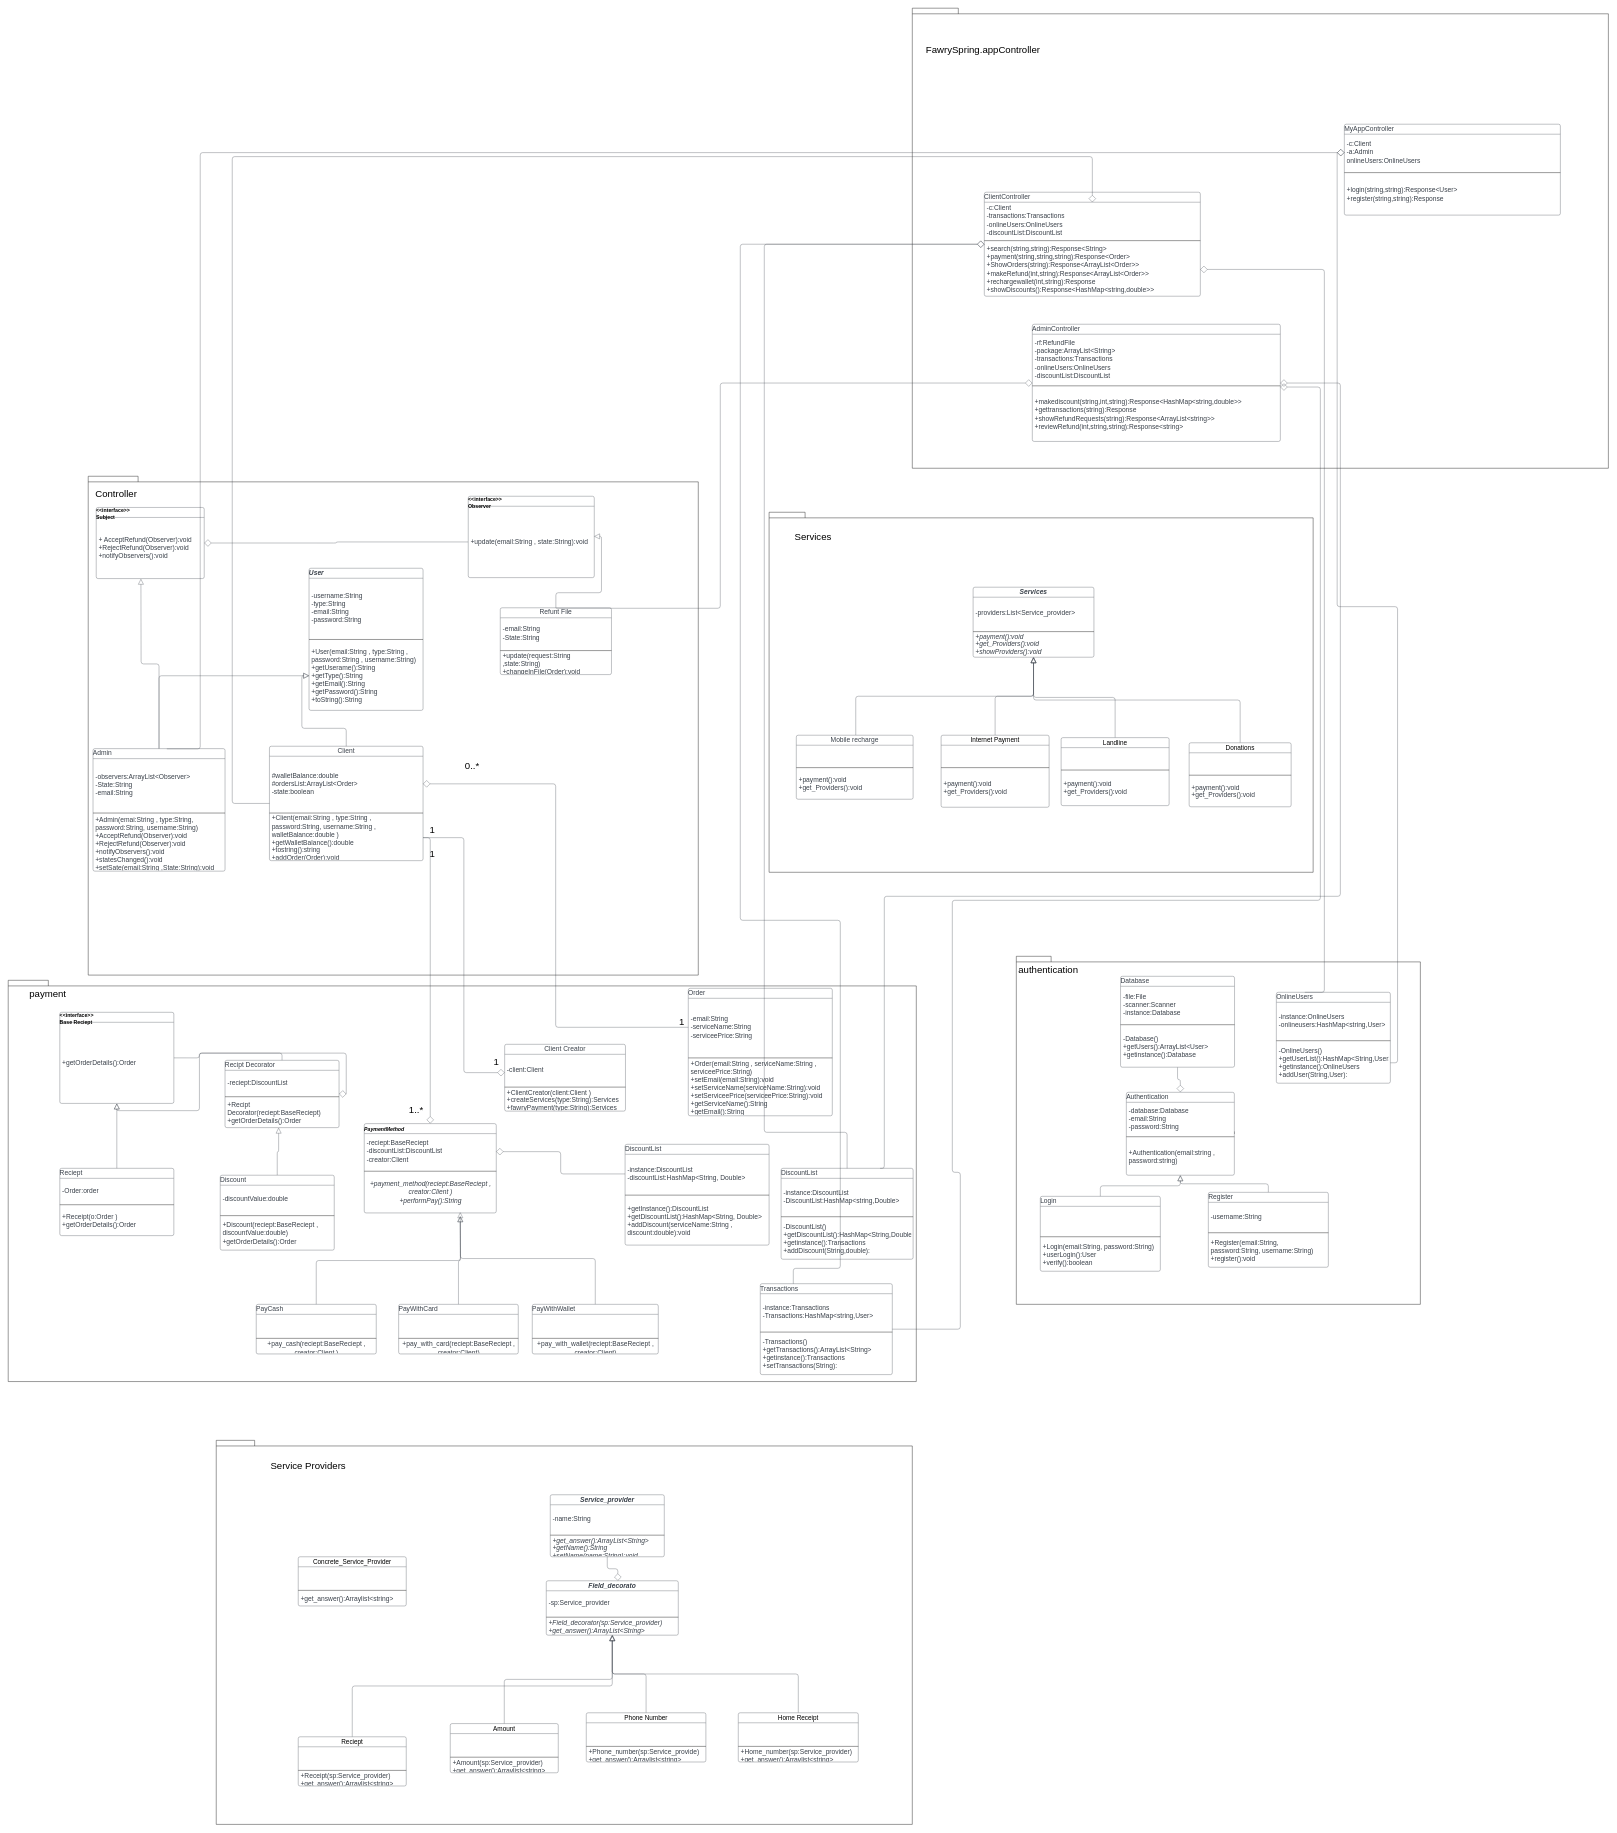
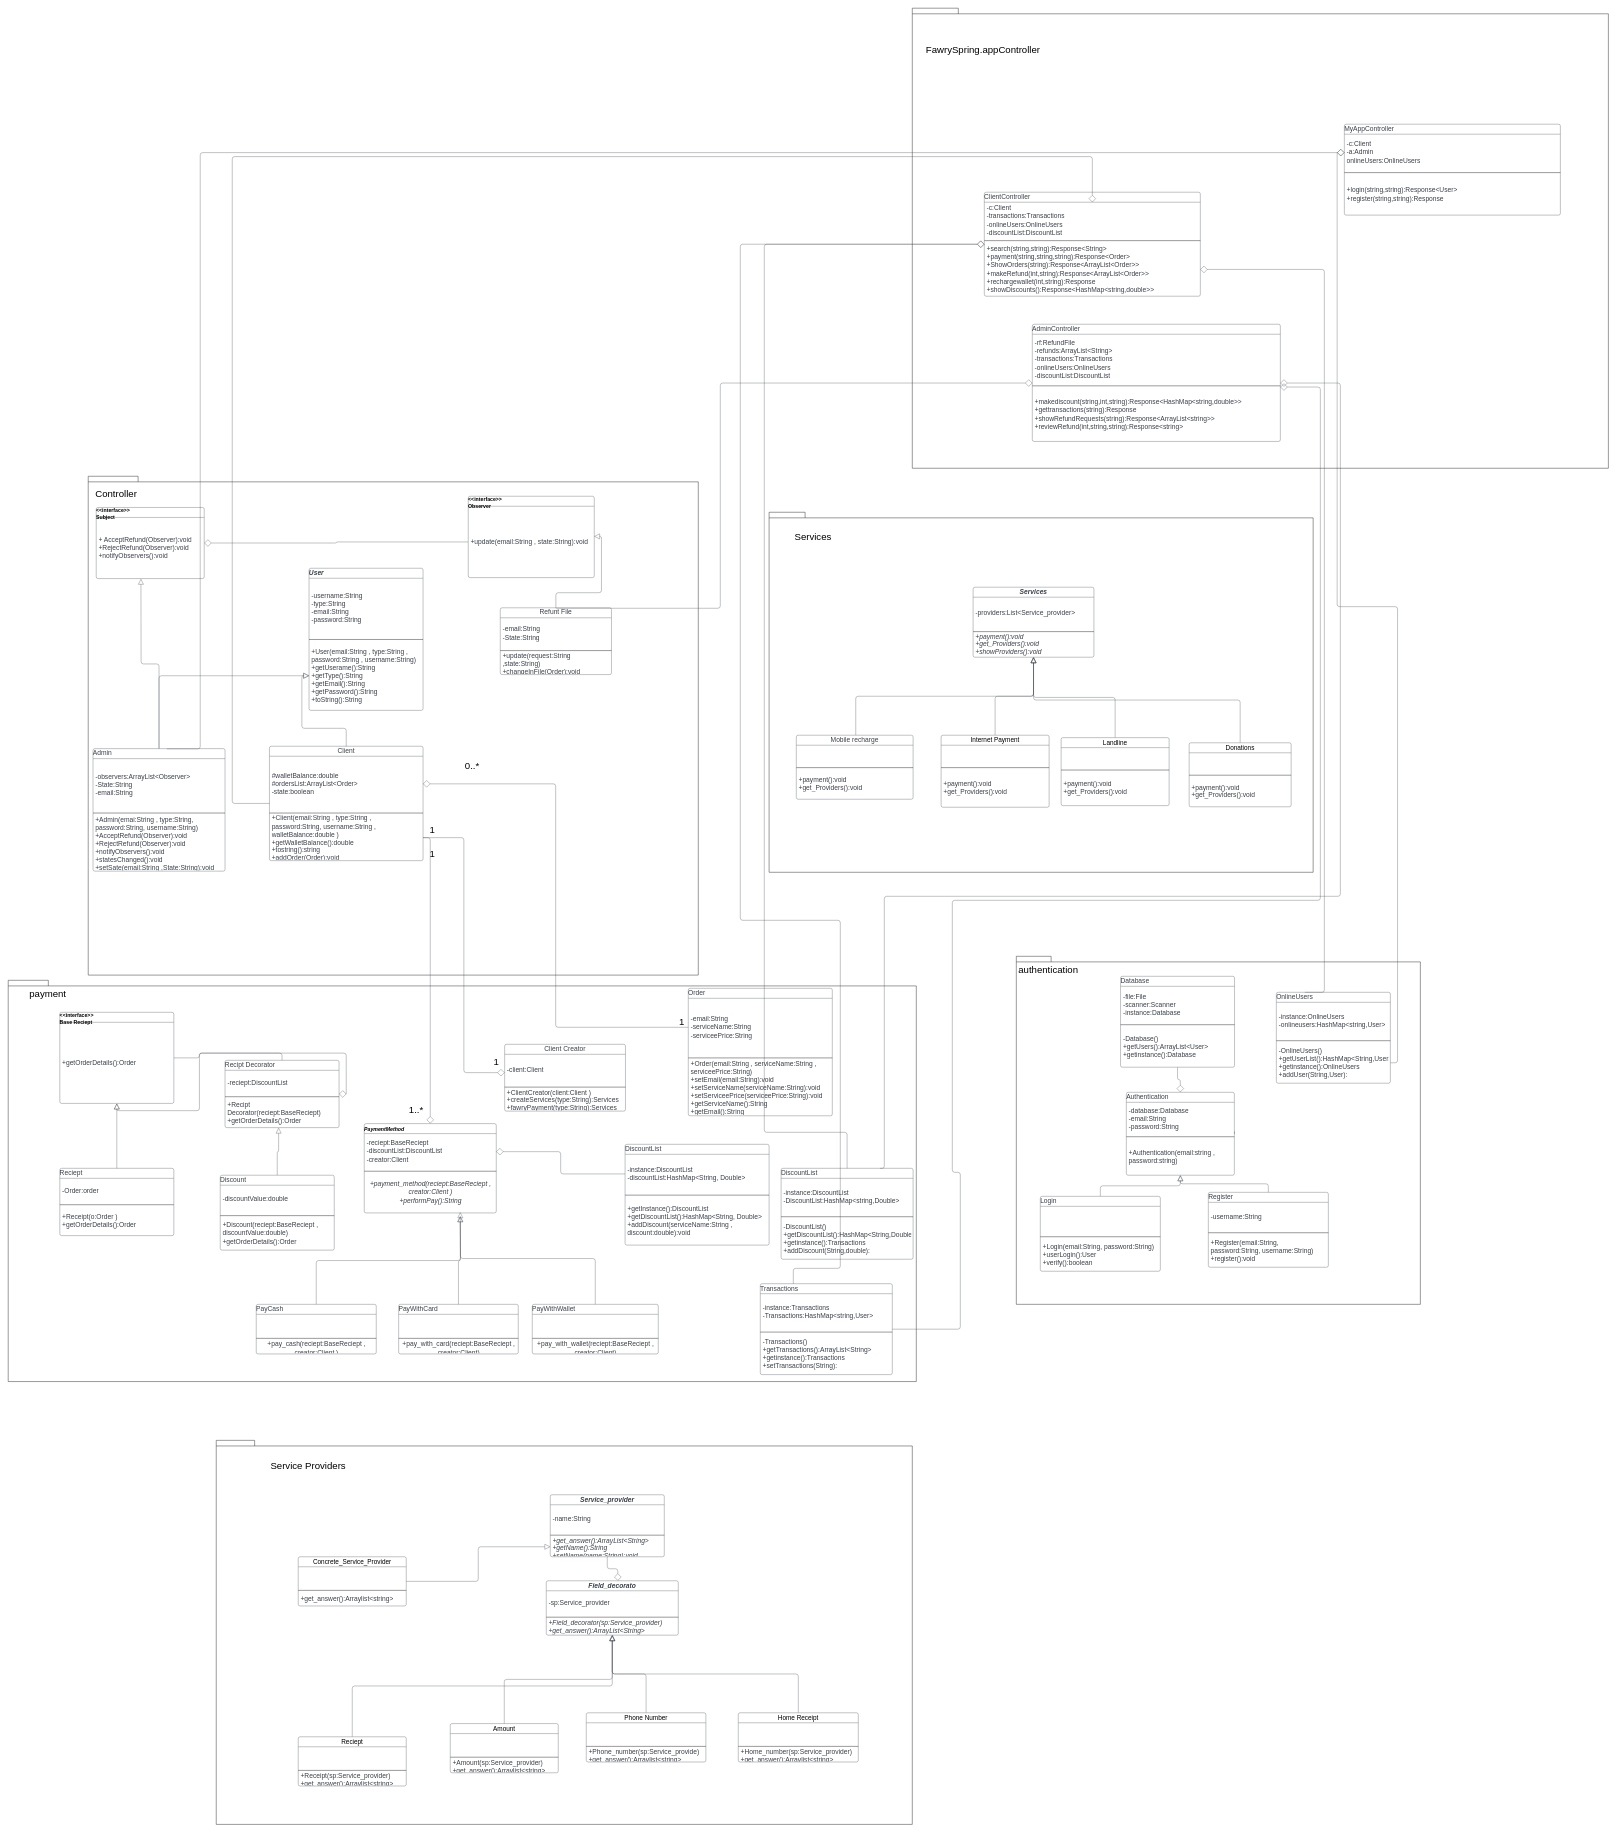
- <mxCell id="202" value="-rf:RefundFile&lt;br&gt;-package:ArrayList&amp;lt;String&amp;gt;&lt;br&gt;-transactions:Transactions&lt;br style=&quot;border-color: var(--border-color);&quot;&gt;-onlineUsers:OnlineUsers&lt;br style=&quot;border-color: var(--border-color);&quot;&gt;-discountList:DiscountList" style="part=1;html=1;resizeHeight=0;strokeColor=none;fillColor=none;align=left;verticalAlign=middle;spacingLeft=4;spacingRight=4;overflow=hidden;rotatable=0;points=[[0,0.5],[1,0.5]];portConstraint=eastwest;swimlaneFillColor=#ffffff;strokeOpacity=100;whiteSpace=wrap;fontSize=16.7;fontColor=#3a414a;" vertex="1" parent="201"><mxGeometry y="25" width="620" height="125" as="geometry" /></mxCell>
+ <mxCell id="202" value="-rf:RefundFile&lt;br&gt;-refunds:ArrayList&amp;lt;String&amp;gt;&lt;br&gt;-transactions:Transactions&lt;br style=&quot;border-color: var(--border-color);&quot;&gt;-onlineUsers:OnlineUsers&lt;br style=&quot;border-color: var(--border-color);&quot;&gt;-discountList:DiscountList" style="part=1;html=1;resizeHeight=0;strokeColor=none;fillColor=none;align=left;verticalAlign=middle;spacingLeft=4;spacingRight=4;overflow=hidden;rotatable=0;points=[[0,0.5],[1,0.5]];portConstraint=eastwest;swimlaneFillColor=#ffffff;strokeOpacity=100;whiteSpace=wrap;fontSize=16.7;fontColor=#3a414a;" vertex="1" parent="201"><mxGeometry y="25" width="620" height="125" as="geometry" /></mxCell>
+ <mxCell id="139" value="" style="html=1;jettySize=18;whiteSpace=wrap;fontSize=13;strokeColor=#3a414a;strokeOpacity=100;strokeWidth=0.8;rounded=1;arcSize=12;edgeStyle=orthogonalEdgeStyle;startArrow=none;endArrow=block;endFill=0;endSize=12;" parent="1" source="135" target="109" edge="1"><mxGeometry width="100" height="100" relative="1" as="geometry"><Array as="points" /><mxPoint x="1940" y="4120.631" as="sourcePoint" /><mxPoint x="1567" y="3932.272" as="targetPoint" /></mxGeometry></mxCell>
